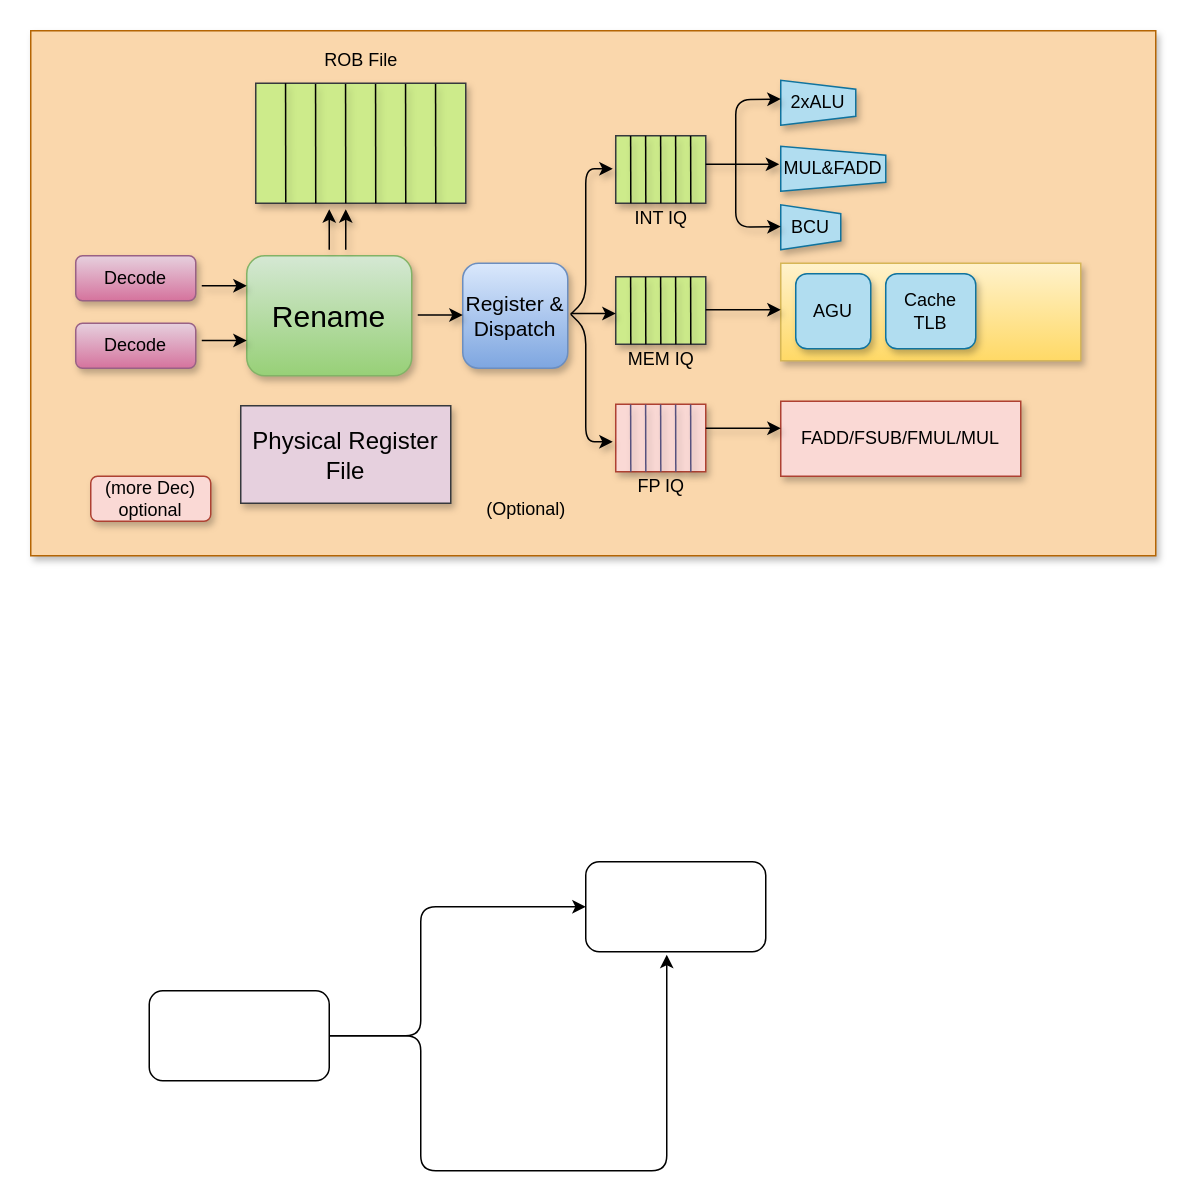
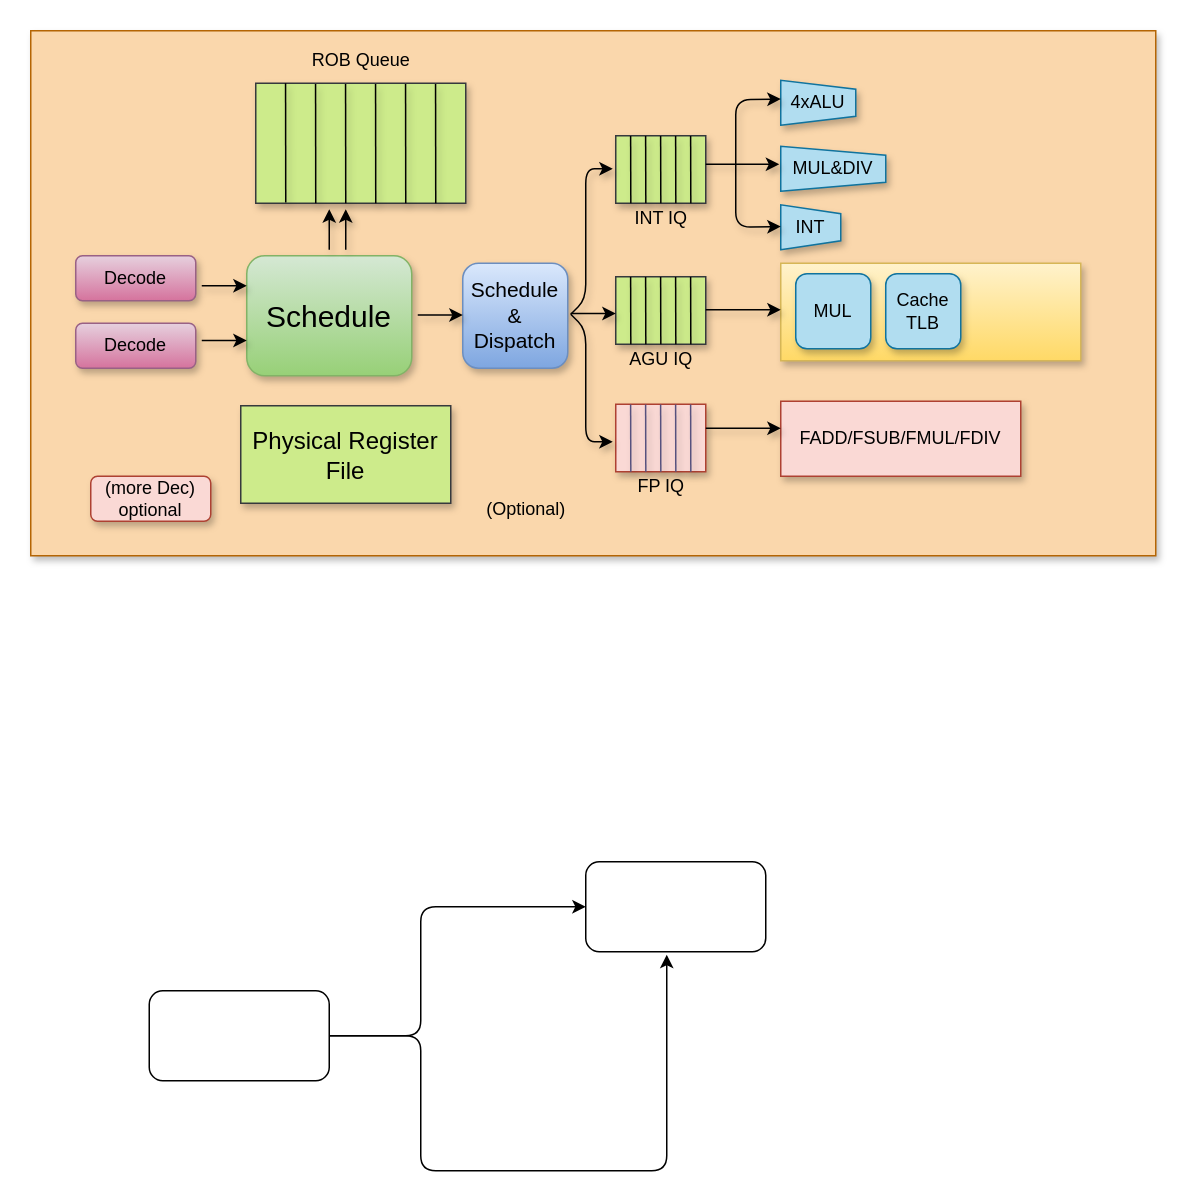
- <mxCell id="37" value="ROB File" style="text;html=1;align=center;verticalAlign=middle;resizable=0;points=[];;autosize=1;shadow=1;" parent="1" vertex="1"><mxGeometry x="200" y="30" width="80" height="20" as="geometry" /></mxCell>
+ <mxCell id="37" value="ROB Queue" style="text;html=1;align=center;verticalAlign=middle;resizable=0;points=[];;autosize=1;shadow=1;" parent="1" vertex="1"><mxGeometry x="200" y="30" width="80" height="20" as="geometry" /></mxCell>
- <mxCell id="29" value="2xALU" style="shape=trapezoid;perimeter=trapezoidPerimeter;whiteSpace=wrap;html=1;flipV=1;direction=south;shadow=1;fillColor=#b1ddf0;strokeColor=#10739e;" parent="1" vertex="1"><mxGeometry x="520" y="53" width="50" height="30" as="geometry" /></mxCell>
+ <mxCell id="29" value="4xALU" style="shape=trapezoid;perimeter=trapezoidPerimeter;whiteSpace=wrap;html=1;flipV=1;direction=south;shadow=1;fillColor=#b1ddf0;strokeColor=#10739e;" parent="1" vertex="1"><mxGeometry x="520" y="53" width="50" height="30" as="geometry" /></mxCell>
- <mxCell id="38" value="MUL&amp;amp;FADD" style="shape=trapezoid;perimeter=trapezoidPerimeter;whiteSpace=wrap;html=1;flipV=1;direction=south;shadow=1;fillColor=#b1ddf0;strokeColor=#10739e;" parent="1" vertex="1"><mxGeometry x="520" y="97" width="70" height="30" as="geometry" /></mxCell>
+ <mxCell id="38" value="MUL&amp;amp;DIV" style="shape=trapezoid;perimeter=trapezoidPerimeter;whiteSpace=wrap;html=1;flipV=1;direction=south;shadow=1;fillColor=#b1ddf0;strokeColor=#10739e;" parent="1" vertex="1"><mxGeometry x="520" y="97" width="70" height="30" as="geometry" /></mxCell>
- <mxCell id="39" value="BCU" style="shape=trapezoid;perimeter=trapezoidPerimeter;whiteSpace=wrap;html=1;flipV=1;direction=south;shadow=1;fillColor=#b1ddf0;strokeColor=#10739e;" parent="1" vertex="1"><mxGeometry x="520" y="136" width="40" height="30" as="geometry" /></mxCell>
+ <mxCell id="39" value="INT" style="shape=trapezoid;perimeter=trapezoidPerimeter;whiteSpace=wrap;html=1;flipV=1;direction=south;shadow=1;fillColor=#b1ddf0;strokeColor=#10739e;" parent="1" vertex="1"><mxGeometry x="520" y="136" width="40" height="30" as="geometry" /></mxCell>
- <mxCell id="42" value="AGU" style="rounded=1;whiteSpace=wrap;html=1;shadow=1;fillColor=#b1ddf0;strokeColor=#10739e;" parent="1" vertex="1"><mxGeometry x="530" y="182" width="50" height="50" as="geometry" /></mxCell>
+ <mxCell id="42" value="MUL" style="rounded=1;whiteSpace=wrap;html=1;shadow=1;fillColor=#b1ddf0;strokeColor=#10739e;" parent="1" vertex="1"><mxGeometry x="530" y="182" width="50" height="50" as="geometry" /></mxCell>
- <mxCell id="43" value="Cache&lt;br&gt;TLB" style="rounded=1;whiteSpace=wrap;html=1;shadow=1;fillColor=#b1ddf0;strokeColor=#10739e;" parent="1" vertex="1"><mxGeometry x="590" y="182" width="60" height="50" as="geometry" /></mxCell>
+ <mxCell id="43" value="Cache&lt;br&gt;TLB" style="rounded=1;whiteSpace=wrap;html=1;shadow=1;fillColor=#b1ddf0;strokeColor=#10739e;" parent="1" vertex="1"><mxGeometry x="590" y="182" width="50" height="50" as="geometry" /></mxCell>
- <mxCell id="4" value="&lt;font style=&quot;font-size: 20px&quot;&gt;Rename&lt;/font&gt;" style="rounded=1;whiteSpace=wrap;html=1;shadow=1;fillColor=#d5e8d4;strokeColor=#82b366;gradientColor=#97d077;" parent="1" vertex="1"><mxGeometry x="164" y="170" width="110" height="80" as="geometry" /></mxCell>
+ <mxCell id="4" value="&lt;font style=&quot;font-size: 20px&quot;&gt;Schedule&lt;/font&gt;" style="rounded=1;whiteSpace=wrap;html=1;shadow=1;fillColor=#d5e8d4;strokeColor=#82b366;gradientColor=#97d077;" parent="1" vertex="1"><mxGeometry x="164" y="170" width="110" height="80" as="geometry" /></mxCell>
- <mxCell id="12" value="&lt;font style=&quot;font-size: 14px&quot;&gt;Register &amp;amp;&lt;br&gt;Dispatch&lt;/font&gt;" style="rounded=1;whiteSpace=wrap;html=1;shadow=1;gradientColor=#7ea6e0;fillColor=#dae8fc;strokeColor=#6c8ebf;" parent="1" vertex="1"><mxGeometry x="308" y="175" width="70" height="70" as="geometry" /></mxCell>
+ <mxCell id="12" value="&lt;font style=&quot;font-size: 14px&quot;&gt;Schedule &amp;amp;&lt;br&gt;Dispatch&lt;/font&gt;" style="rounded=1;whiteSpace=wrap;html=1;shadow=1;gradientColor=#7ea6e0;fillColor=#dae8fc;strokeColor=#6c8ebf;" parent="1" vertex="1"><mxGeometry x="308" y="175" width="70" height="70" as="geometry" /></mxCell>
- <mxCell id="26" value="MEM IQ" style="text;html=1;align=center;verticalAlign=middle;resizable=0;points=[];;autosize=1;shadow=1;" parent="1" vertex="1"><mxGeometry x="410" y="229" width="60" height="20" as="geometry" /></mxCell>
+ <mxCell id="26" value="AGU IQ" style="text;html=1;align=center;verticalAlign=middle;resizable=0;points=[];;autosize=1;shadow=1;" parent="1" vertex="1"><mxGeometry x="410" y="229" width="60" height="20" as="geometry" /></mxCell>
- <mxCell id="41" value="FADD/FSUB/FMUL/MUL" style="rounded=0;whiteSpace=wrap;html=1;fillColor=#fad9d5;strokeColor=#ae4132;shadow=1;" parent="1" vertex="1"><mxGeometry x="520" y="267" width="160" height="50" as="geometry" /></mxCell>
+ <mxCell id="41" value="FADD/FSUB/FMUL/FDIV" style="rounded=0;whiteSpace=wrap;html=1;fillColor=#fad9d5;strokeColor=#ae4132;shadow=1;" parent="1" vertex="1"><mxGeometry x="520" y="267" width="160" height="50" as="geometry" /></mxCell>
- <mxCell id="44" value="&lt;font style=&quot;font-size: 16px&quot;&gt;Physical Register File&lt;/font&gt;" style="rounded=0;whiteSpace=wrap;html=1;shadow=1;fillColor=#e6d0de;strokeColor=#36393d;" parent="1" vertex="1"><mxGeometry x="160" y="270" width="140" height="65" as="geometry" /></mxCell>
+ <mxCell id="44" value="&lt;font style=&quot;font-size: 16px&quot;&gt;Physical Register File&lt;/font&gt;" style="rounded=0;whiteSpace=wrap;html=1;shadow=1;fillColor=#cdeb8b;strokeColor=#36393d;" parent="1" vertex="1"><mxGeometry x="160" y="270" width="140" height="65" as="geometry" /></mxCell>
